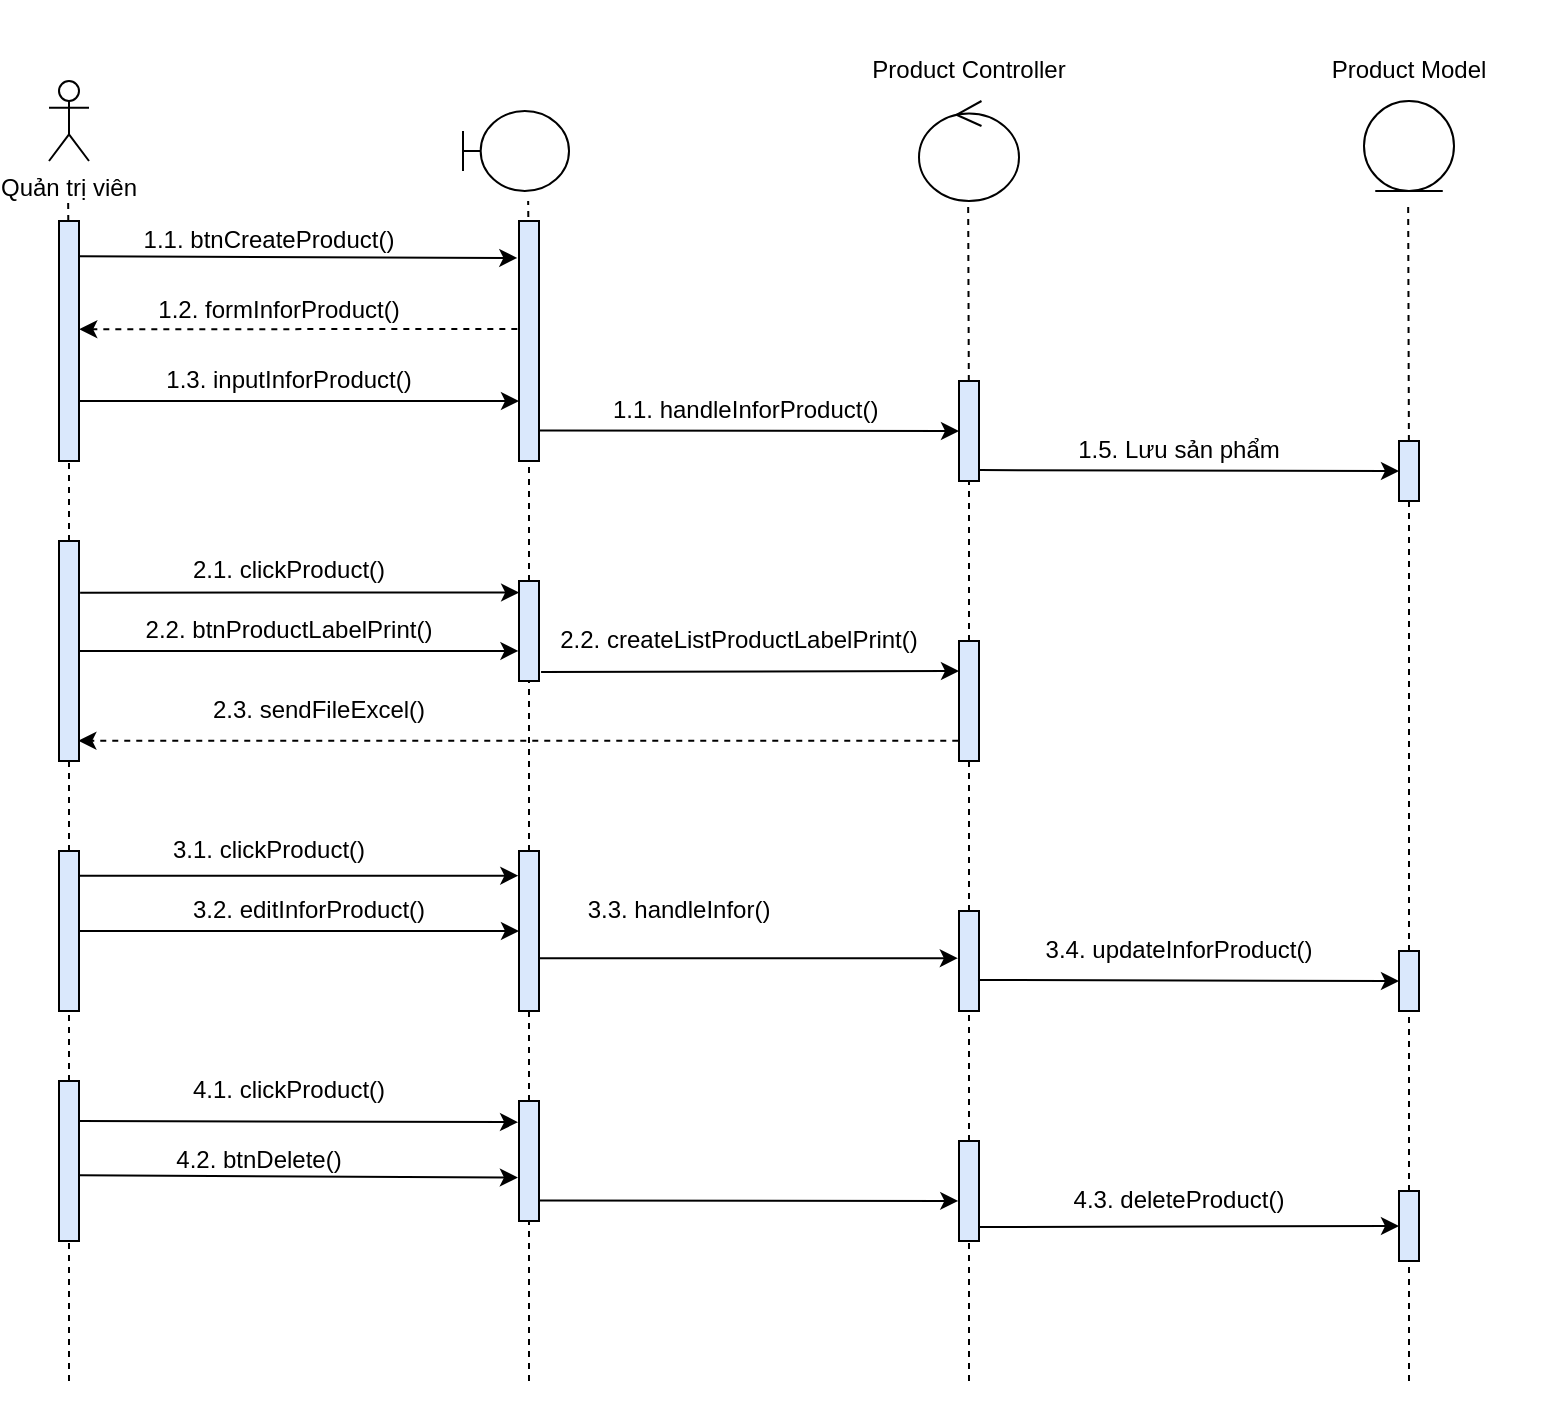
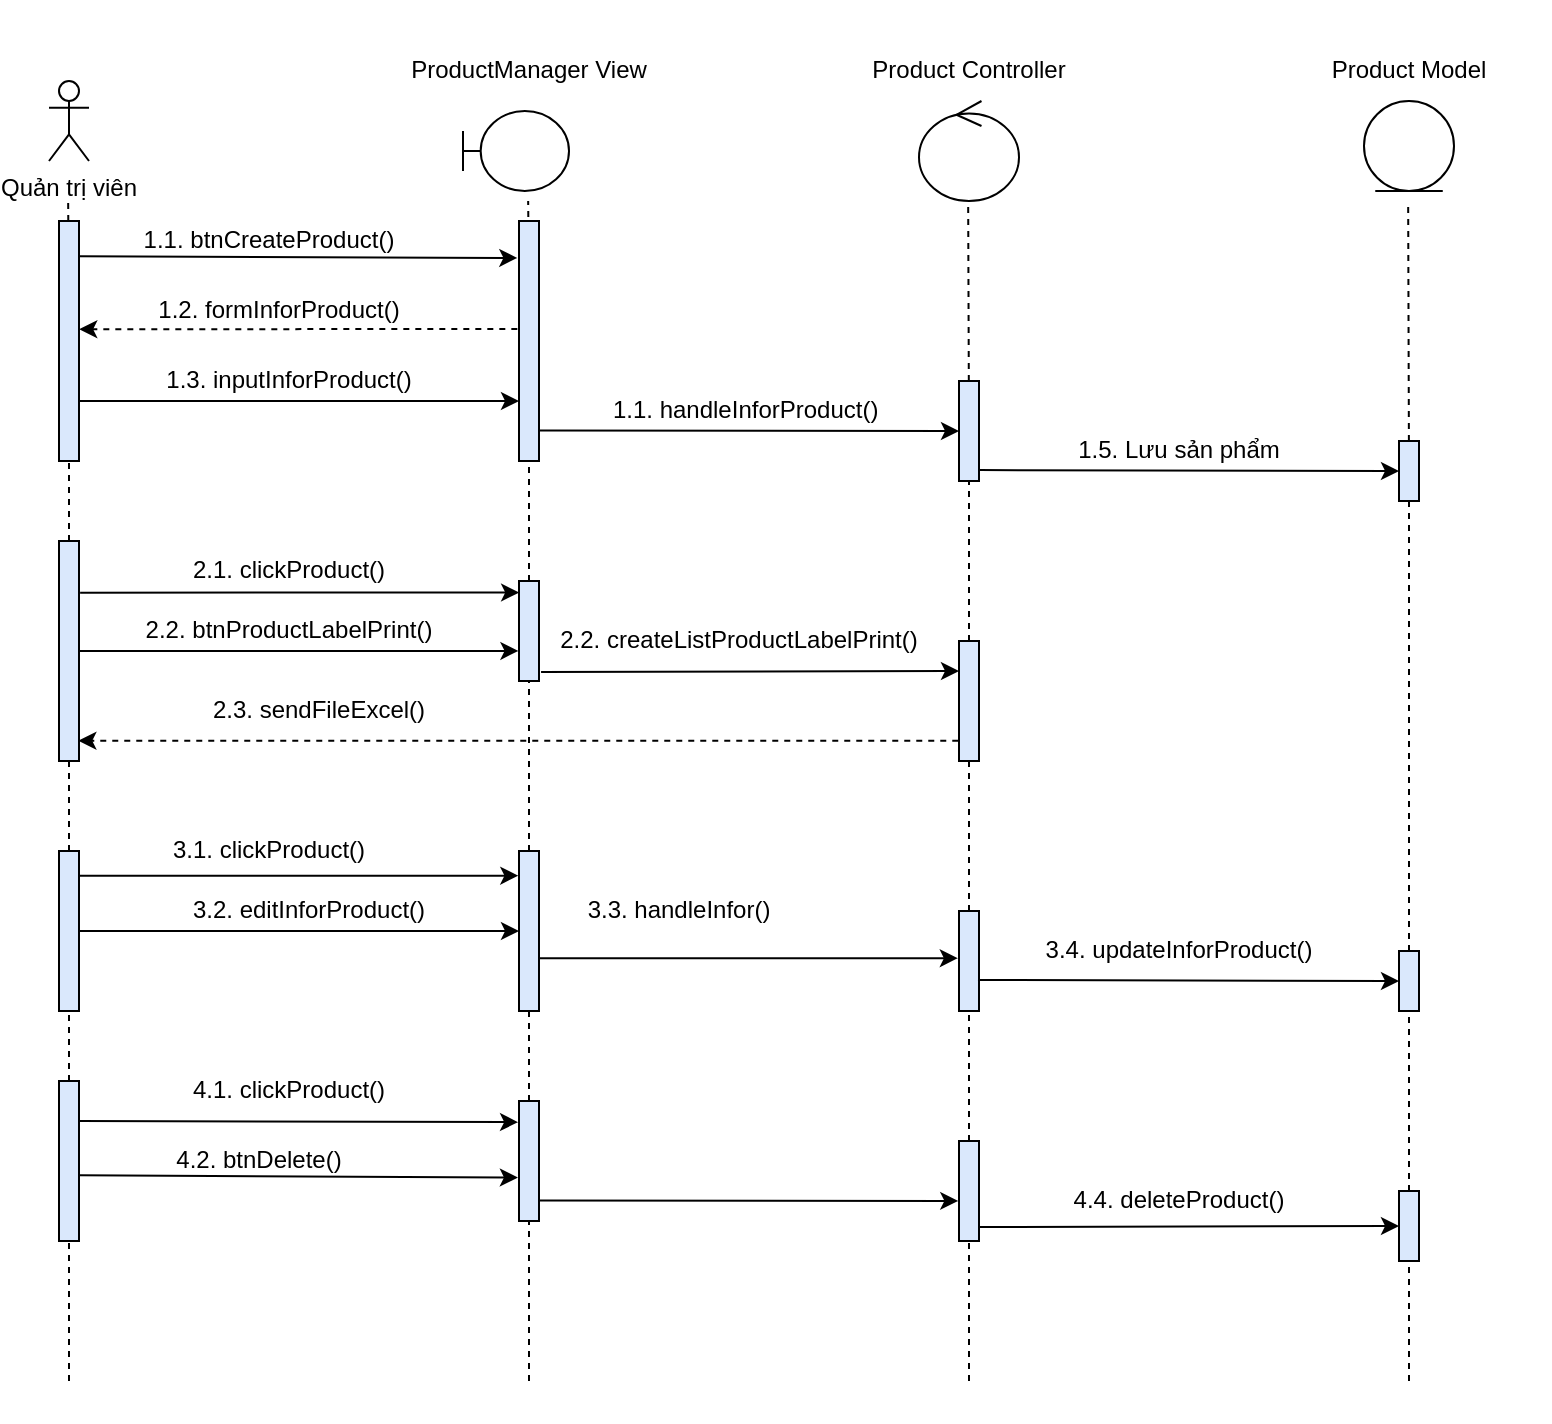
+ <mxCell id="17" value="ProductManager View" style="text;html=1;align=center;verticalAlign=middle;resizable=0;points=[];autosize=1;strokeColor=none;fillColor=none;" parent="1" vertex="1"><mxGeometry x="195" y="25" width="130" height="20" as="geometry" /></mxCell>
- <mxCell id="73" value="4.3. deleteProduct()" style="text;html=1;align=center;verticalAlign=middle;resizable=0;points=[];autosize=1;strokeColor=none;fillColor=none;" parent="1" vertex="1"><mxGeometry x="525" y="590" width="120" height="20" as="geometry" /></mxCell>
+ <mxCell id="73" value="4.4. deleteProduct()" style="text;html=1;align=center;verticalAlign=middle;resizable=0;points=[];autosize=1;strokeColor=none;fillColor=none;" parent="1" vertex="1"><mxGeometry x="525" y="590" width="120" height="20" as="geometry" /></mxCell>
